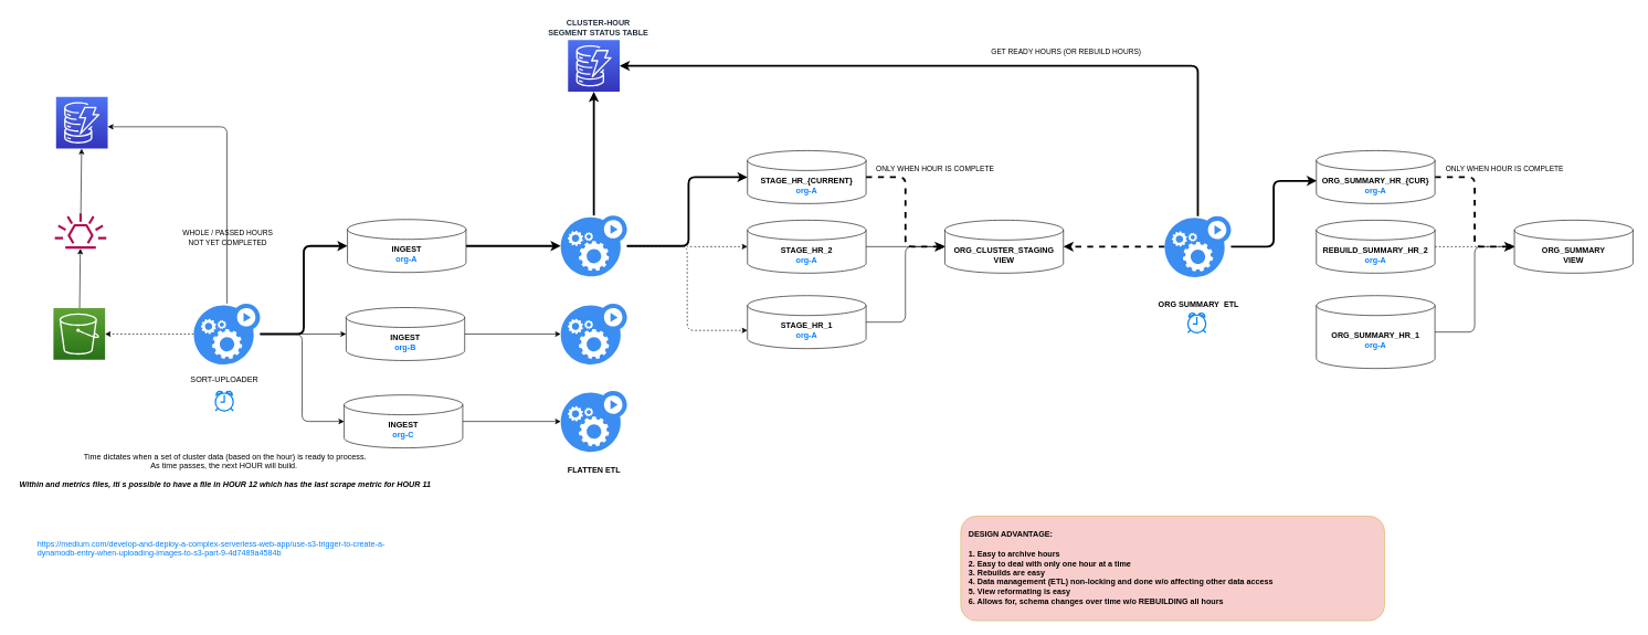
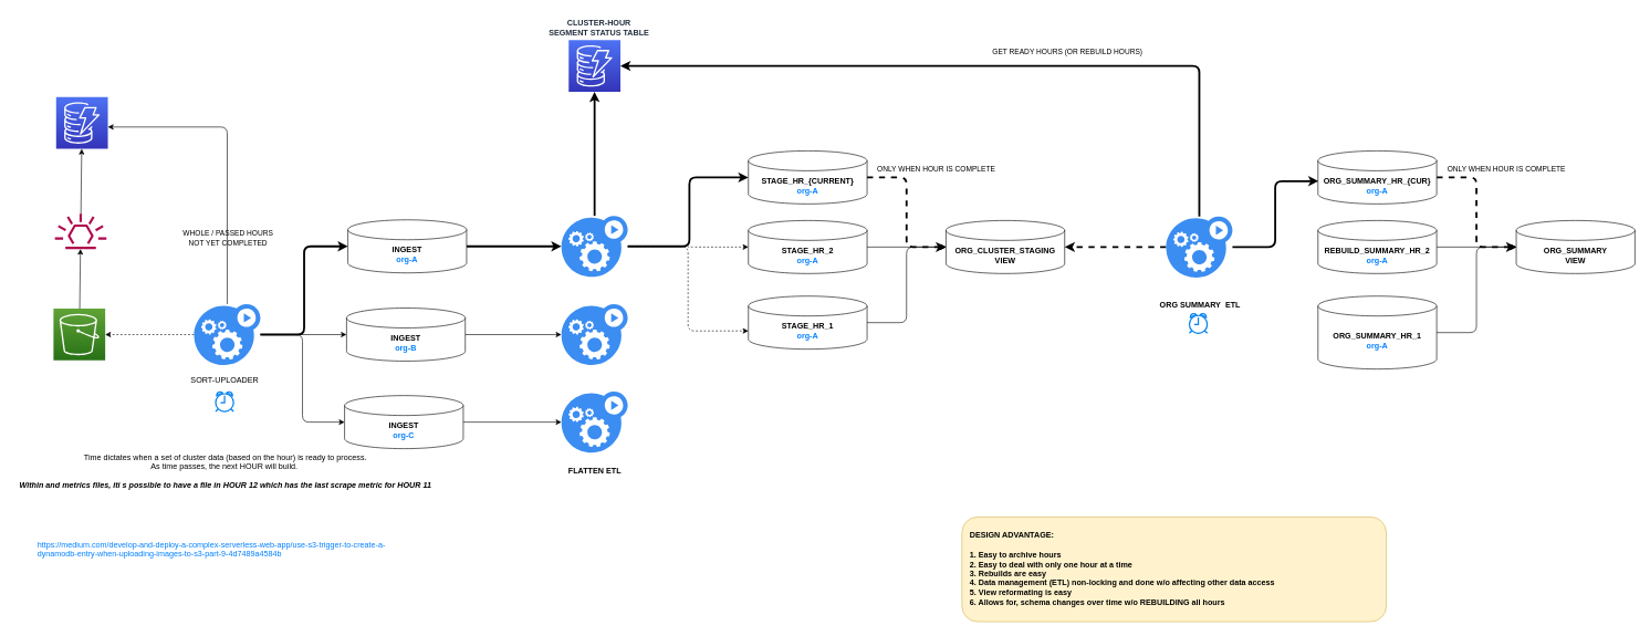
- <mxCell id="46" style="edgeStyle=orthogonalEdgeStyle;html=1;fontColor=#000000;dashed=1;" parent="1" source="47" target="50" edge="1"><mxGeometry relative="1" as="geometry" /></mxCell>
+ <mxCell id="46" style="edgeStyle=orthogonalEdgeStyle;html=1;fontColor=#000000;" parent="1" source="47" target="50" edge="1"><mxGeometry relative="1" as="geometry" /></mxCell>
- <mxCell id="54" value="&lt;br&gt;&amp;nbsp; &amp;nbsp;&lt;b&gt;DESIGN ADVANTAGE:&lt;br&gt;&lt;br&gt;&amp;nbsp; &amp;nbsp;1. Easy to archive hours&lt;br&gt;&amp;nbsp; &amp;nbsp;2. Easy to deal with only one hour at a time&lt;br&gt;&amp;nbsp; &amp;nbsp;3. Rebuilds are easy&lt;br&gt;&amp;nbsp; &amp;nbsp;4. Data management (ETL) non-locking and done w/o affecting other data access&lt;br&gt;&amp;nbsp; &amp;nbsp;5. View reformating is easy&lt;br&gt;&amp;nbsp; &amp;nbsp;6. Allows for, schema changes over time w/o REBUILDING all hours&lt;br&gt;&lt;/b&gt;" style="rounded=1;whiteSpace=wrap;html=1;align=left;verticalAlign=top;fillColor=#f8cecc;strokeColor=#d6b656;" parent="1" vertex="1"><mxGeometry x="1449" y="779" width="640" height="158" as="geometry" /></mxCell>
+ <mxCell id="54" value="&lt;br&gt;&amp;nbsp; &amp;nbsp;&lt;b&gt;DESIGN ADVANTAGE:&lt;br&gt;&lt;br&gt;&amp;nbsp; &amp;nbsp;1. Easy to archive hours&lt;br&gt;&amp;nbsp; &amp;nbsp;2. Easy to deal with only one hour at a time&lt;br&gt;&amp;nbsp; &amp;nbsp;3. Rebuilds are easy&lt;br&gt;&amp;nbsp; &amp;nbsp;4. Data management (ETL) non-locking and done w/o affecting other data access&lt;br&gt;&amp;nbsp; &amp;nbsp;5. View reformating is easy&lt;br&gt;&amp;nbsp; &amp;nbsp;6. Allows for, schema changes over time w/o REBUILDING all hours&lt;br&gt;&lt;/b&gt;" style="rounded=1;whiteSpace=wrap;html=1;align=left;verticalAlign=top;fillColor=#fff2cc;strokeColor=#d6b656;" parent="1" vertex="1"><mxGeometry x="1449" y="779" width="640" height="158" as="geometry" /></mxCell>
